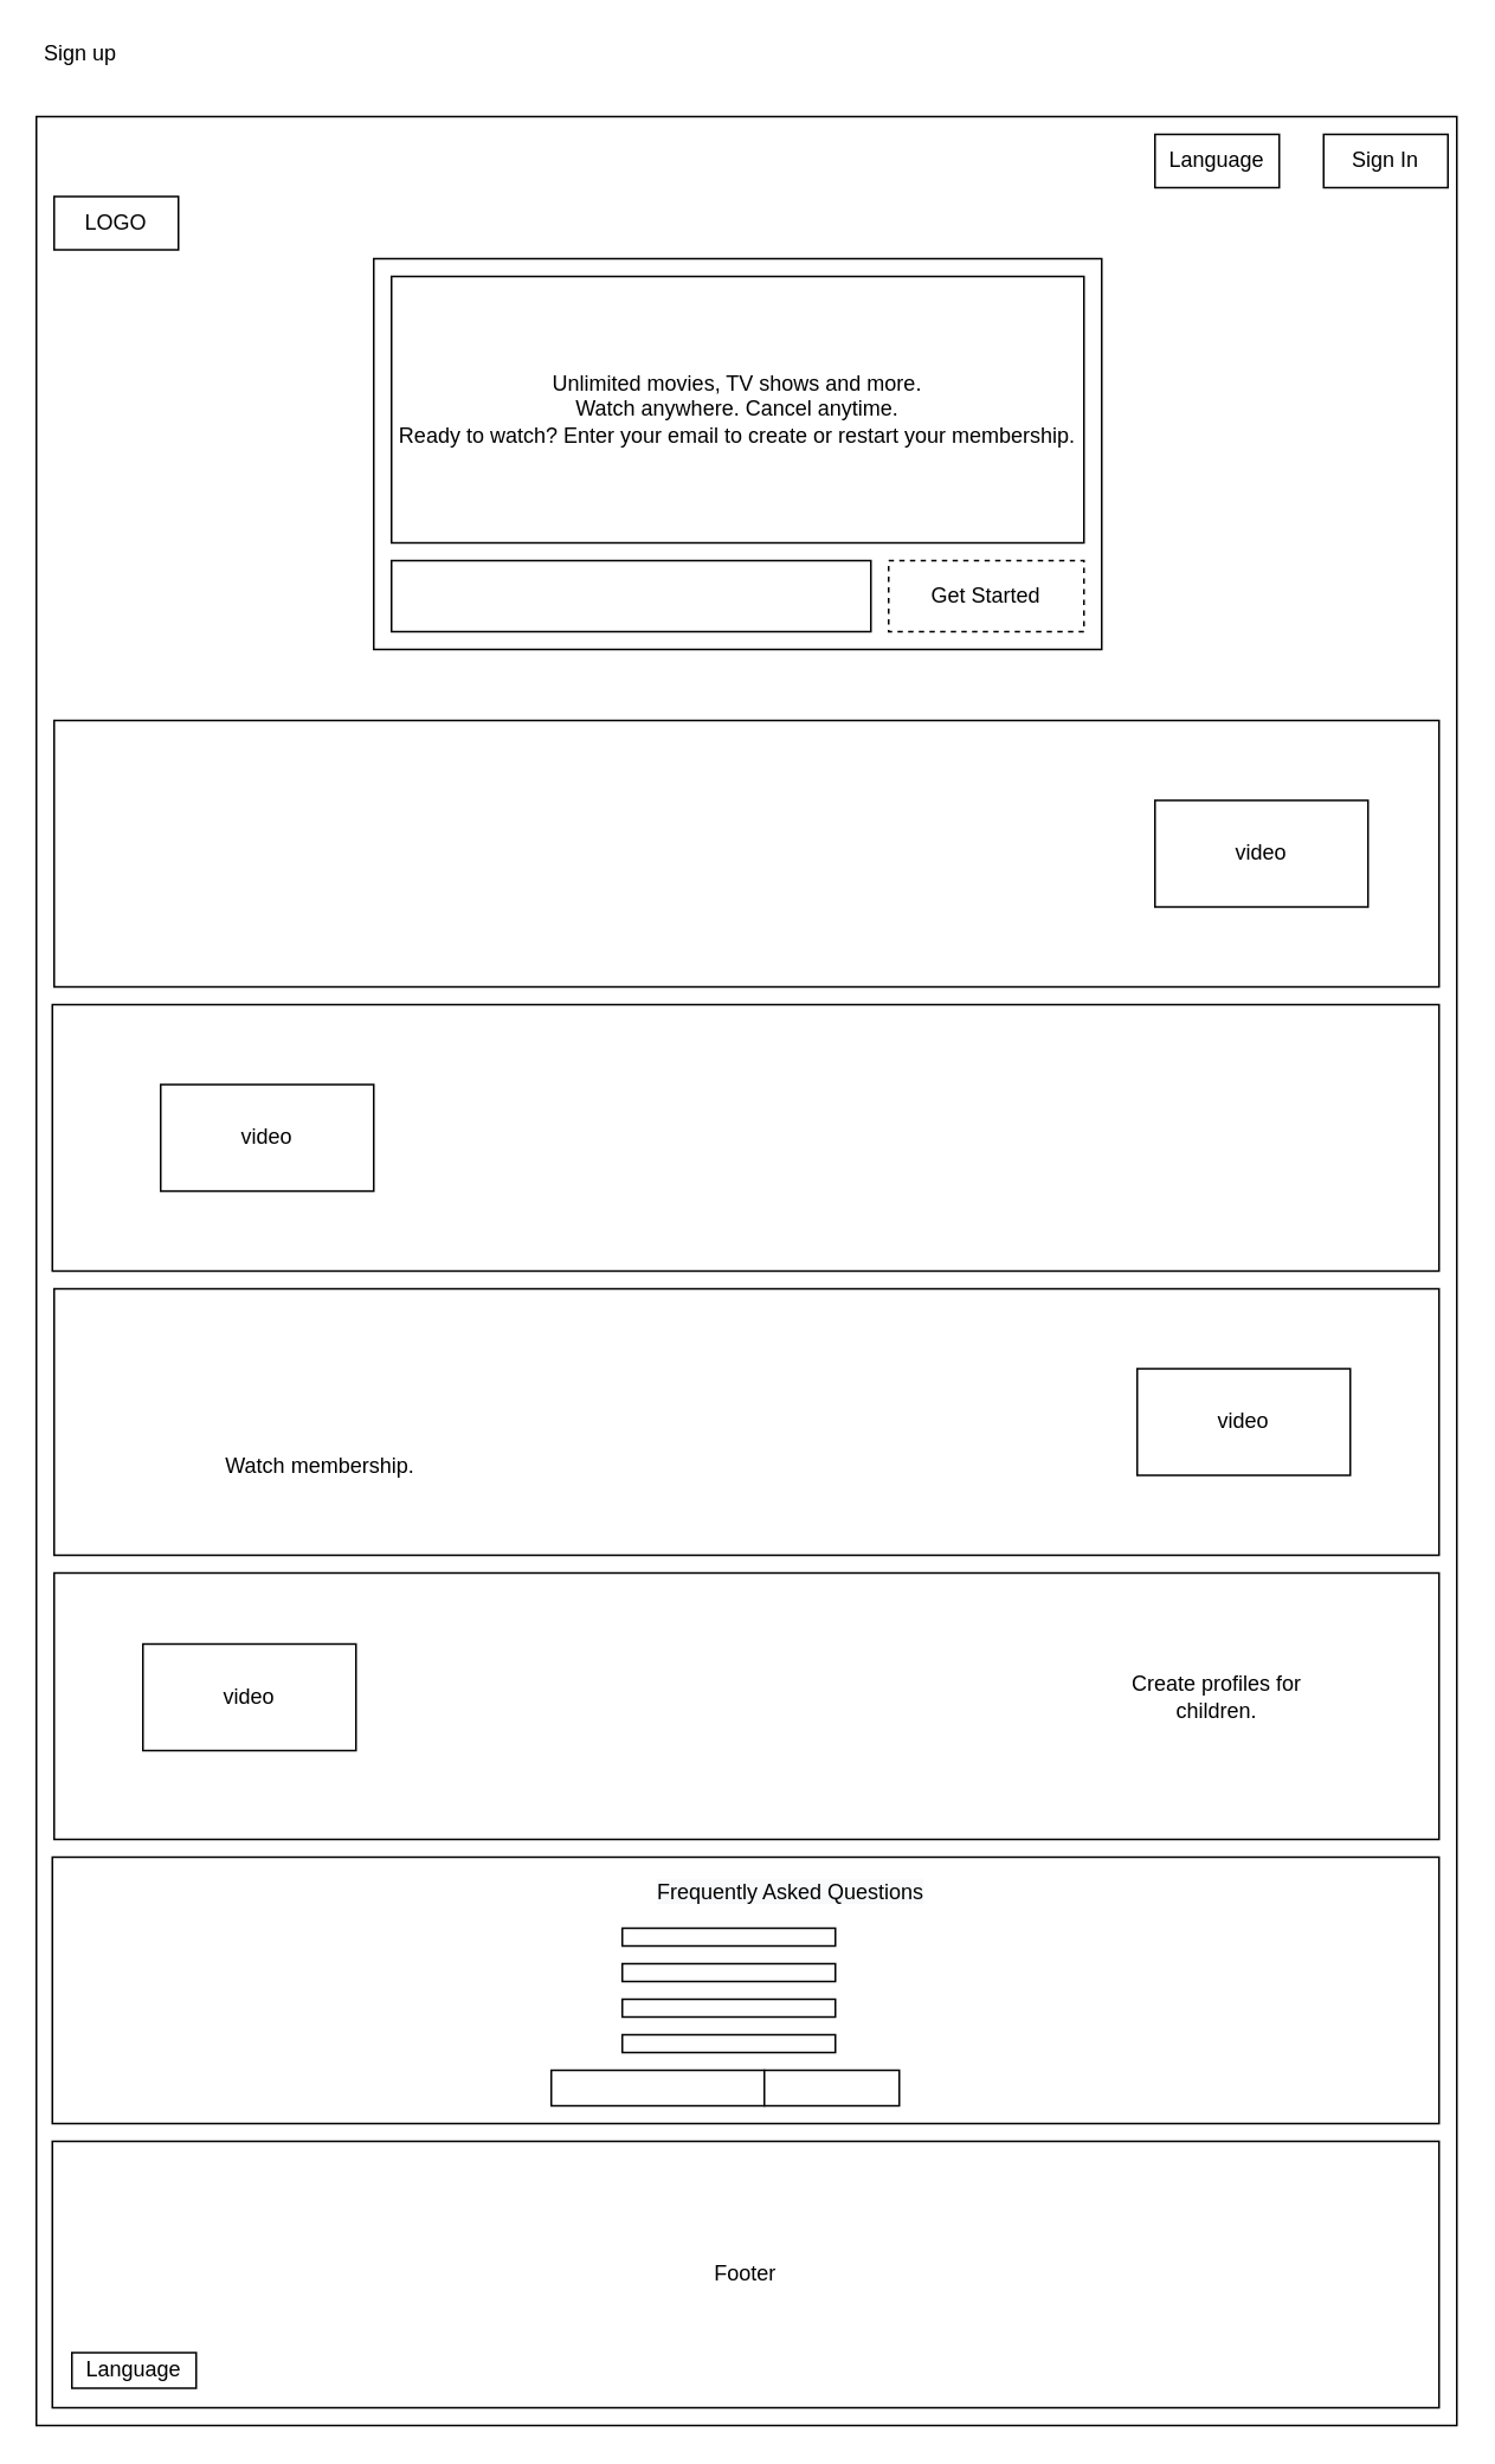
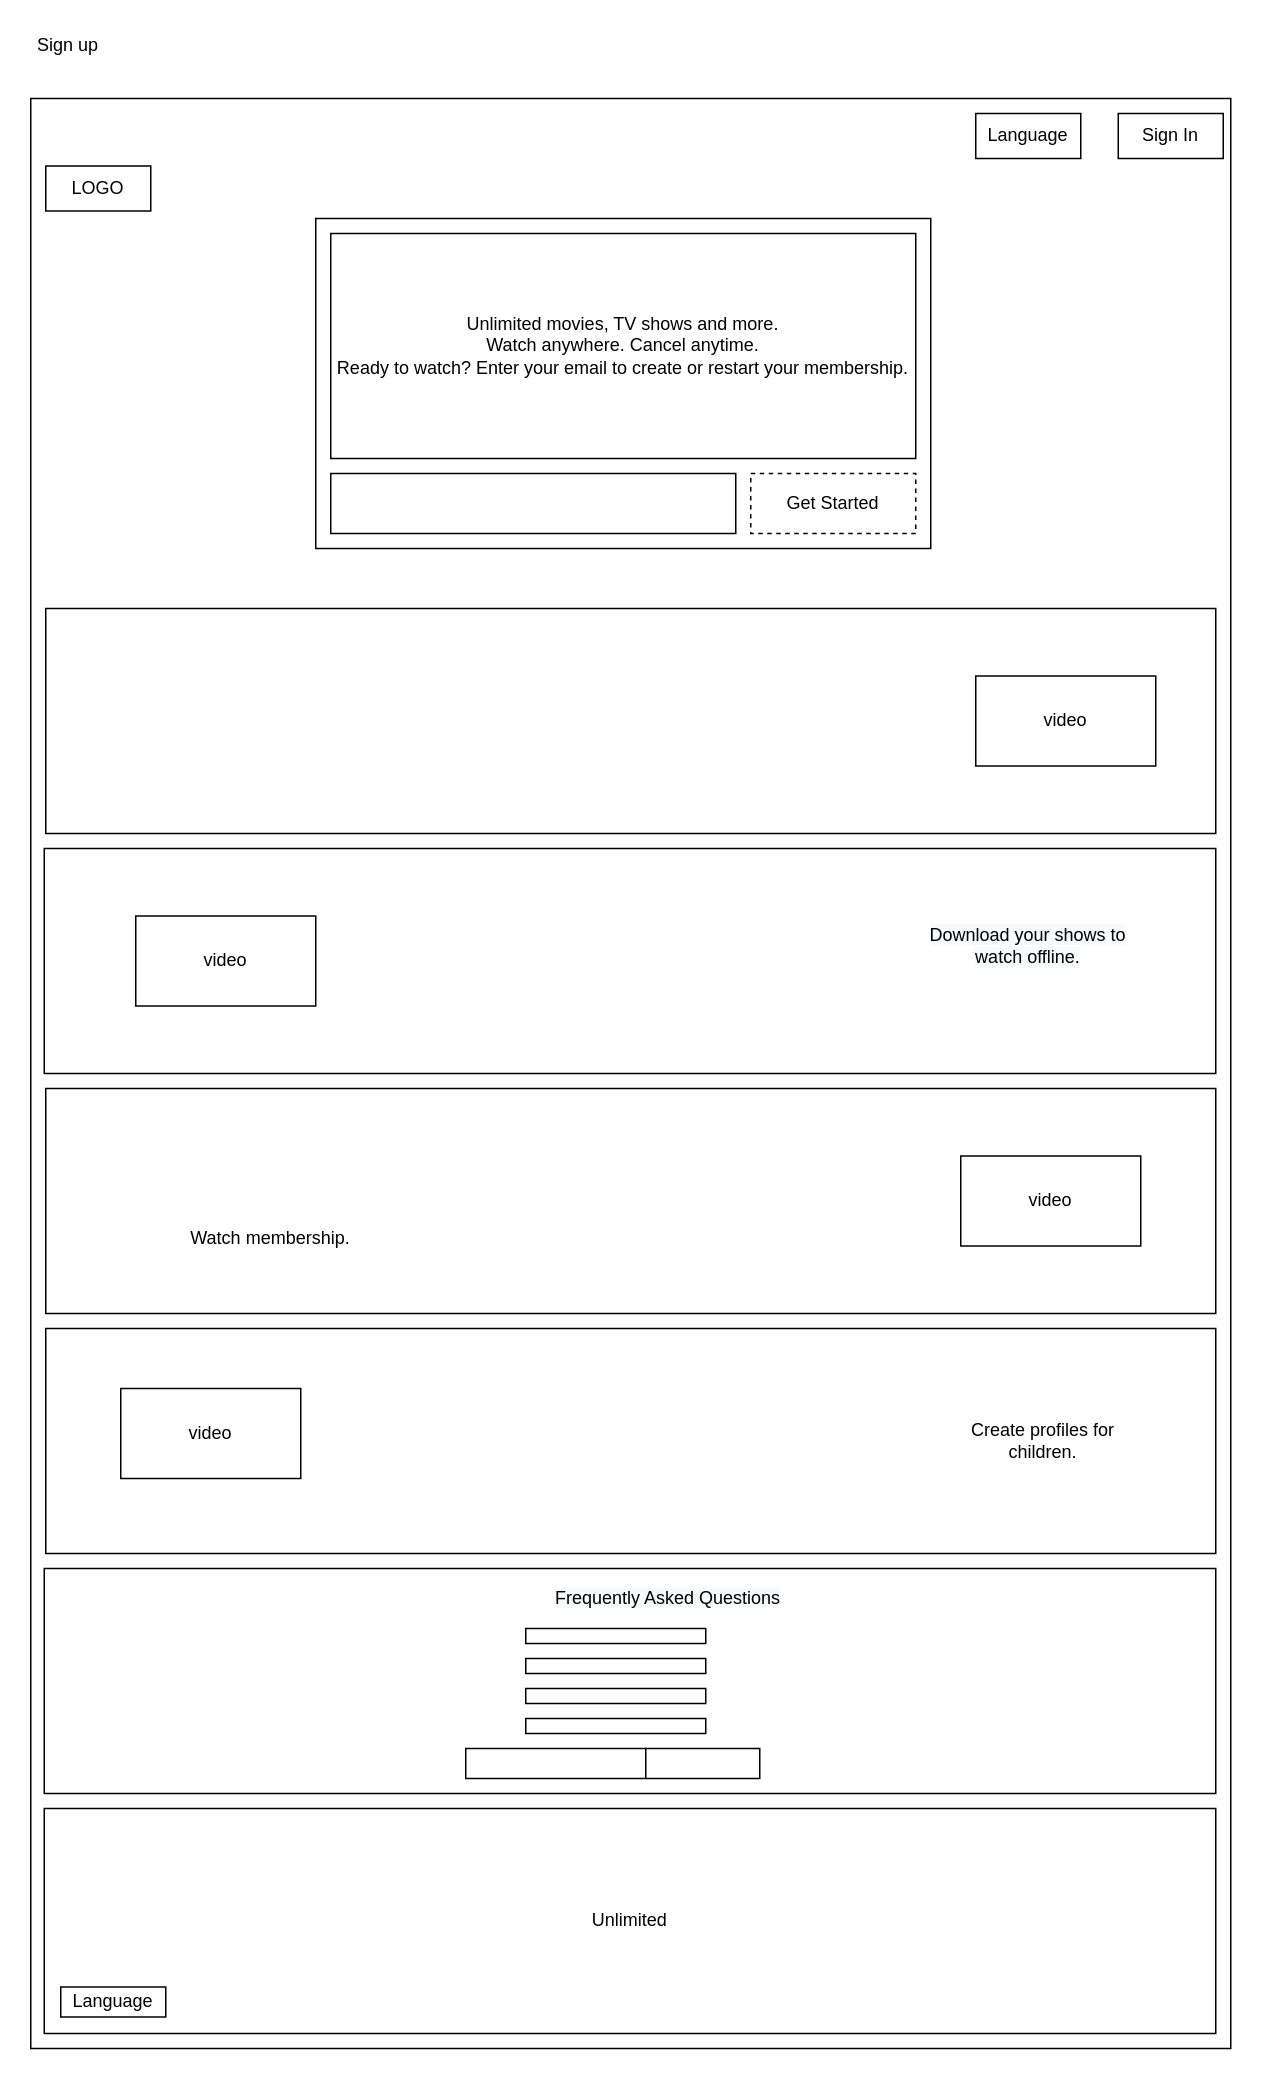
+ <mxCell id="21" value="&#10;&#10;&lt;span style=&quot;color: rgb(0, 0, 0); font-family: helvetica; font-size: 12px; font-style: normal; font-weight: 400; letter-spacing: normal; text-align: center; text-indent: 0px; text-transform: none; word-spacing: 0px; background-color: rgb(248, 249, 250); display: inline; float: none;&quot;&gt;Download your shows to watch offline.&lt;/span&gt;&#10;&#10;" style="text;html=1;strokeColor=none;fillColor=none;align=center;verticalAlign=middle;whiteSpace=wrap;rounded=0;" vertex="1" parent="1"><mxGeometry x="610" y="620" width="150" height="20" as="geometry" /></mxCell>
- <mxCell id="25" value="Create profiles for children." style="text;html=1;strokeColor=none;fillColor=none;align=center;verticalAlign=middle;whiteSpace=wrap;rounded=0;" vertex="1" parent="1"><mxGeometry x="620" y="945" width="130" height="20" as="geometry" /></mxCell>
+ <mxCell id="25" value="Create profiles for children." style="text;html=1;strokeColor=none;fillColor=none;align=center;verticalAlign=middle;whiteSpace=wrap;rounded=0;" vertex="1" parent="1"><mxGeometry x="630" y="950" width="130" height="20" as="geometry" /></mxCell>
- <mxCell id="12" value="Footer" style="rounded=0;whiteSpace=wrap;html=1;" parent="1" vertex="1"><mxGeometry x="29" y="1205" width="781" height="150" as="geometry" /></mxCell>
+ <mxCell id="12" value="Unlimited" style="rounded=0;whiteSpace=wrap;html=1;" parent="1" vertex="1"><mxGeometry x="29" y="1205" width="781" height="150" as="geometry" /></mxCell>
